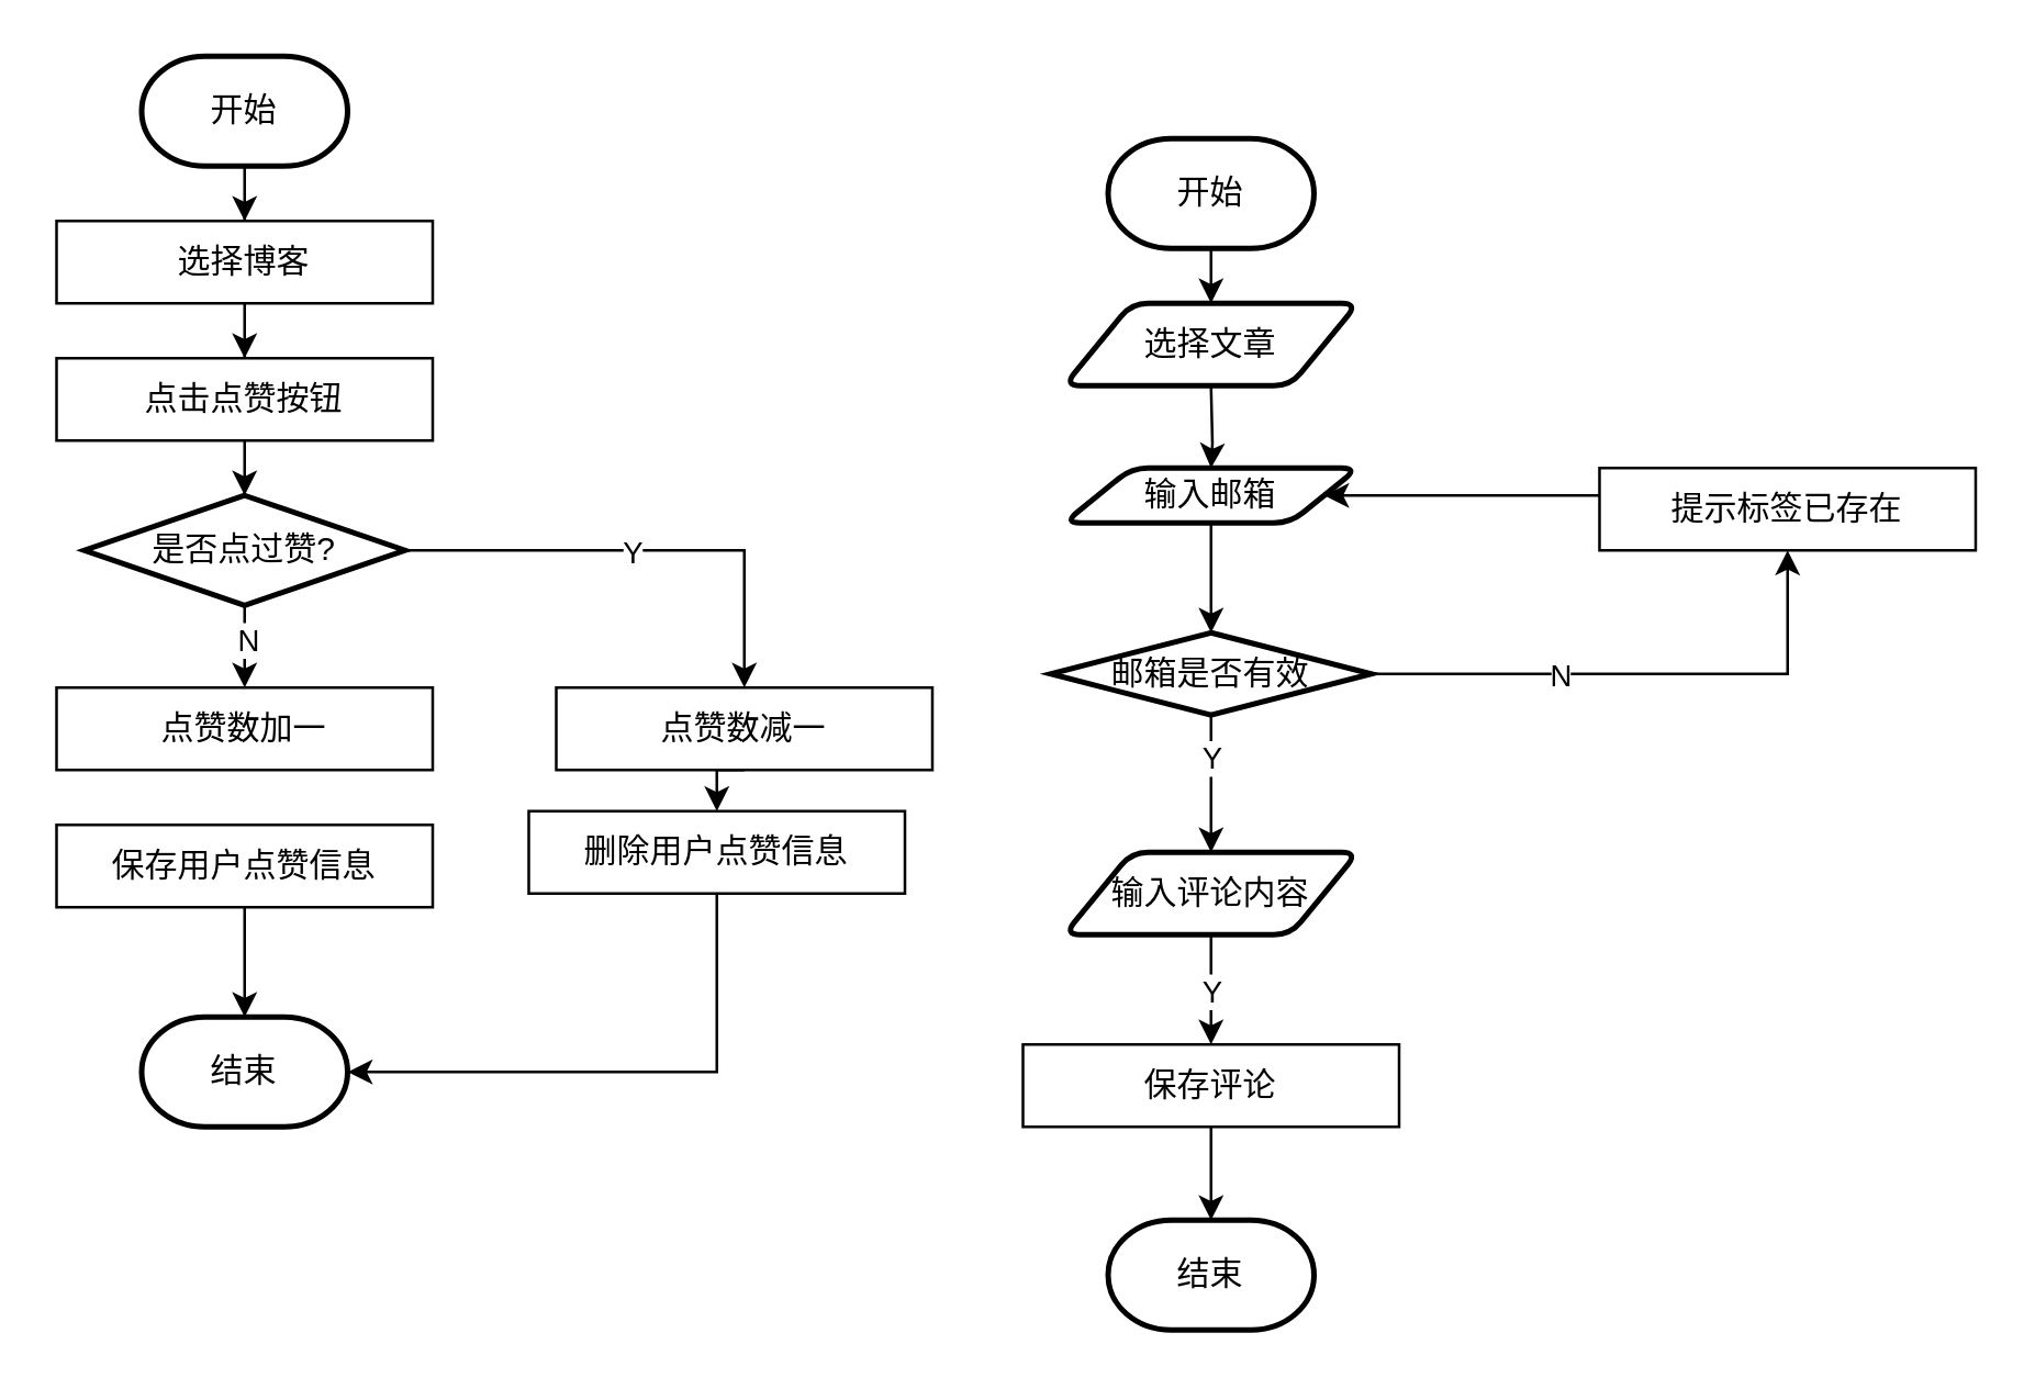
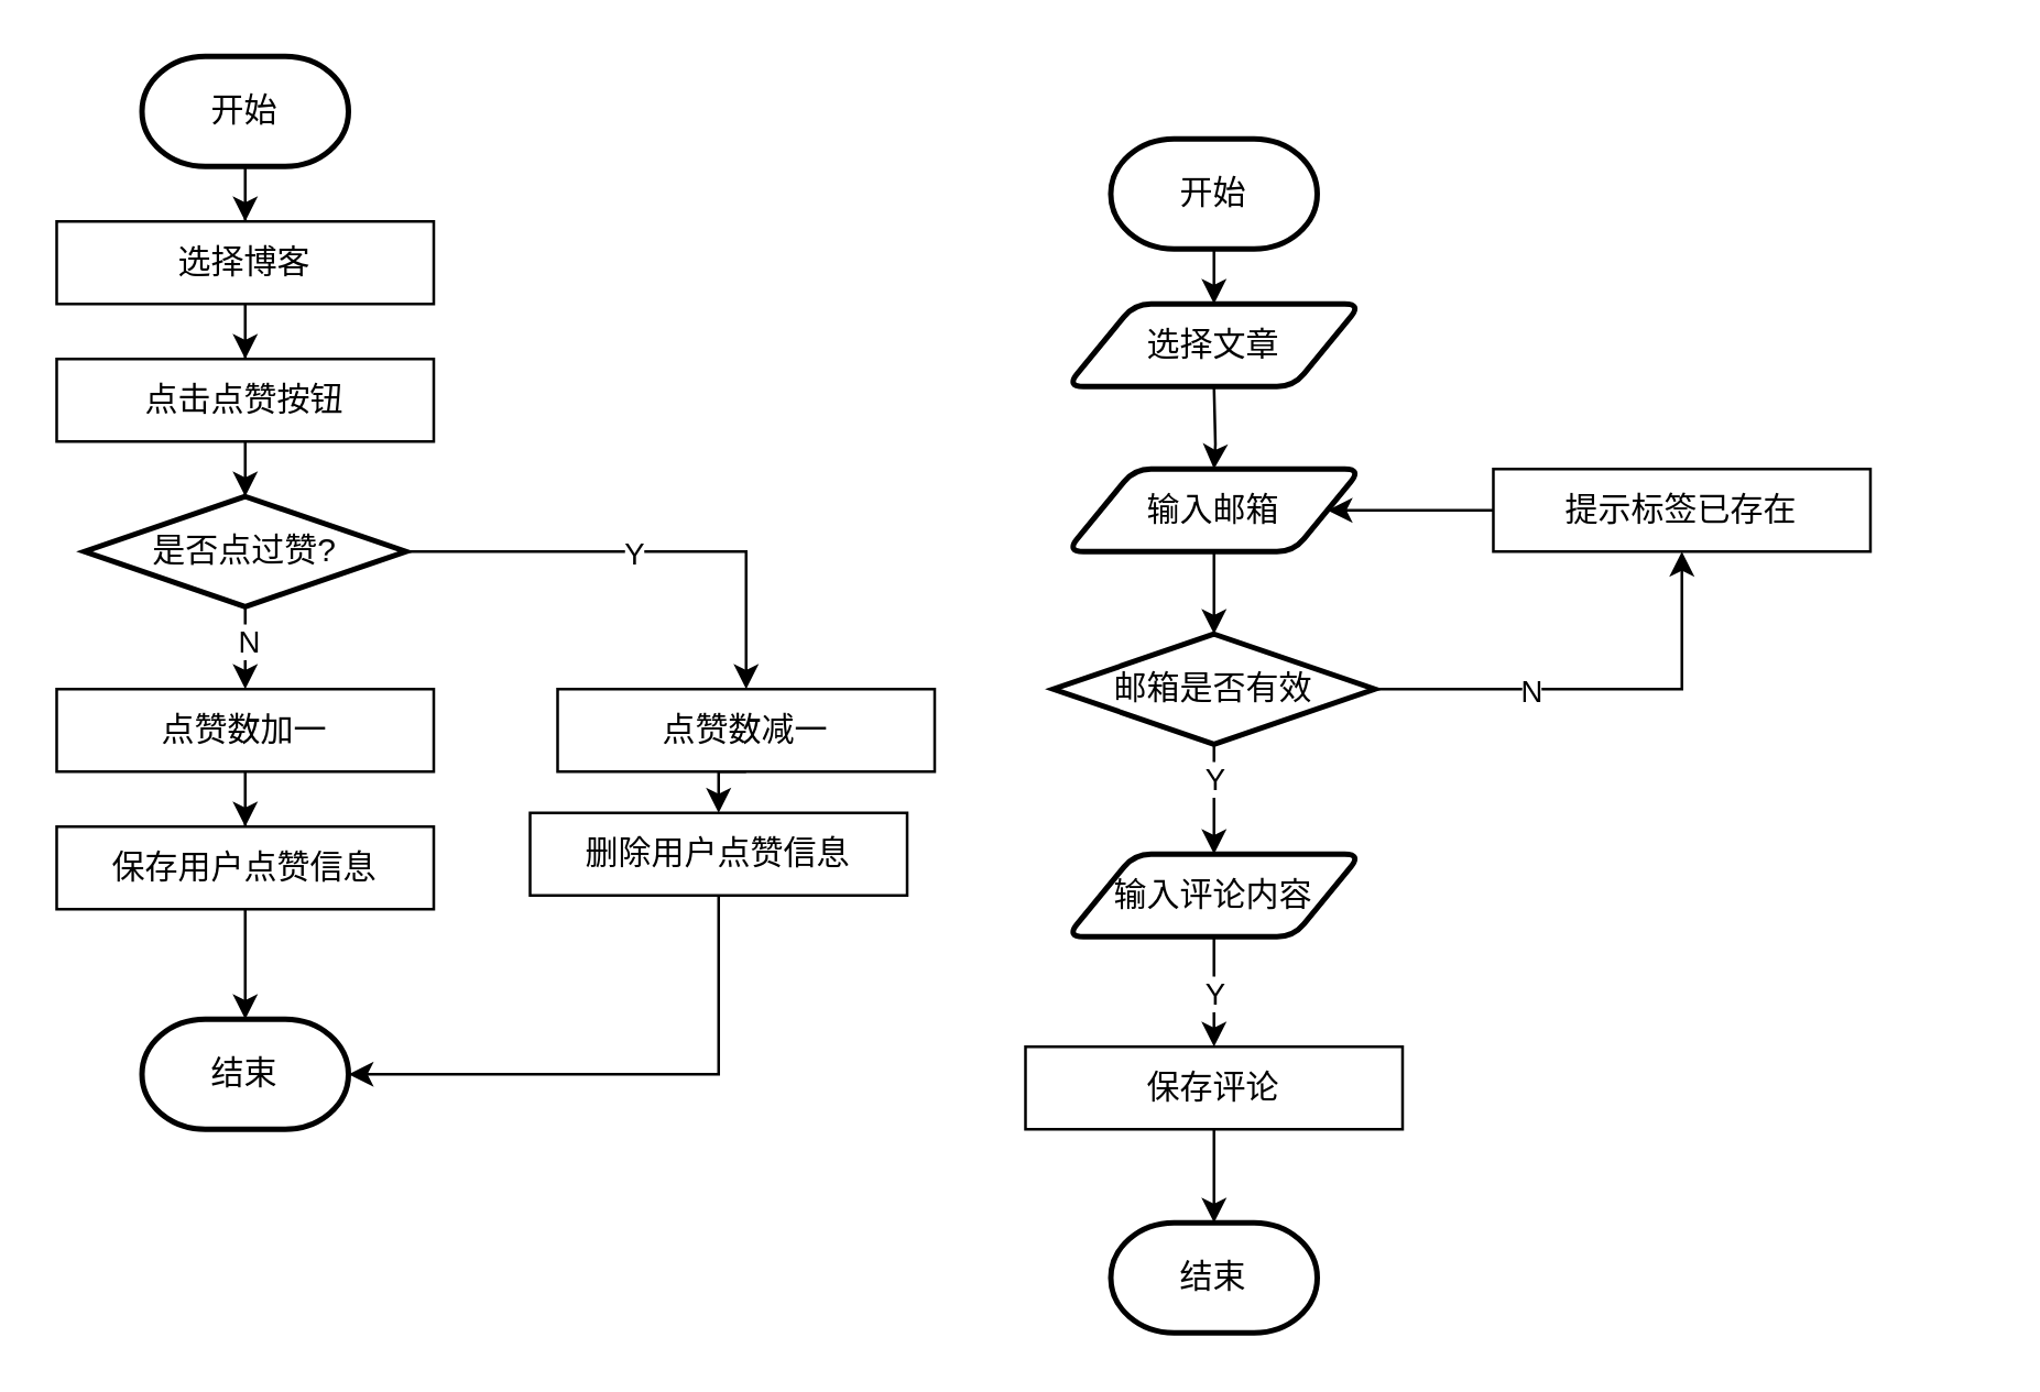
- <mxCell id="5" value="输入邮箱" style="shape=parallelogram;html=1;strokeWidth=2;perimeter=parallelogramPerimeter;whiteSpace=wrap;rounded=1;arcSize=12;size=0.23;" vertex="1" parent="1"><mxGeometry x="386.99" y="170" width="107" height="20" as="geometry" /></mxCell>
+ <mxCell id="5" value="输入邮箱" style="shape=parallelogram;html=1;strokeWidth=2;perimeter=parallelogramPerimeter;whiteSpace=wrap;rounded=1;arcSize=12;size=0.23;" vertex="1" parent="1"><mxGeometry x="386.99" y="170" width="107" height="30" as="geometry" /></mxCell>
- <mxCell id="17" value="提示标签已存在" style="rounded=0;whiteSpace=wrap;html=1;" vertex="1" parent="1"><mxGeometry x="581.99" y="170" width="137" height="30" as="geometry" /></mxCell>
+ <mxCell id="17" value="提示标签已存在" style="rounded=0;whiteSpace=wrap;html=1;" vertex="1" parent="1"><mxGeometry x="541.99" y="170" width="137" height="30" as="geometry" /></mxCell>
- <mxCell id="10" value="邮箱是否有效" style="strokeWidth=2;html=1;shape=mxgraph.flowchart.decision;whiteSpace=wrap;" vertex="1" parent="1"><mxGeometry x="382.12" y="230" width="116.75" height="30" as="geometry" /></mxCell>
+ <mxCell id="10" value="邮箱是否有效" style="strokeWidth=2;html=1;shape=mxgraph.flowchart.decision;whiteSpace=wrap;" vertex="1" parent="1"><mxGeometry x="382.12" y="230" width="116.75" height="40" as="geometry" /></mxCell>
+ <mxCell id="32" style="edgeStyle=orthogonalEdgeStyle;rounded=0;orthogonalLoop=1;jettySize=auto;html=1;exitX=0.5;exitY=1;exitDx=0;exitDy=0;" edge="1" parent="1" source="33" target="34"><mxGeometry relative="1" as="geometry" /></mxCell>
